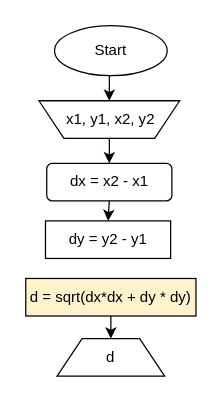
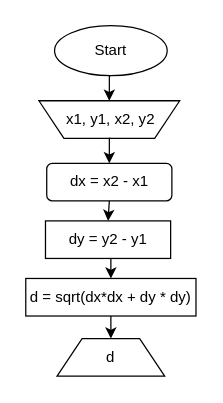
+ <mxCell id="9" style="edgeStyle=orthogonalEdgeStyle;rounded=0;orthogonalLoop=1;jettySize=auto;html=1;exitX=0.5;exitY=1;exitDx=0;exitDy=0;entryX=0.5;entryY=0;entryDx=0;entryDy=0;" edge="1" parent="1" source="10" target="12"><mxGeometry relative="1" as="geometry" /></mxCell>
- <mxCell id="12" value="d = sqrt(dx*dx + dy * dy)" style="rounded=0;whiteSpace=wrap;html=1;fillColor=#fff2cc;" vertex="1" parent="1"><mxGeometry x="20" y="222" width="136" height="30" as="geometry" /></mxCell>
+ <mxCell id="12" value="d = sqrt(dx*dx + dy * dy)" style="rounded=0;whiteSpace=wrap;html=1;" vertex="1" parent="1"><mxGeometry x="20" y="222" width="136" height="30" as="geometry" /></mxCell>
